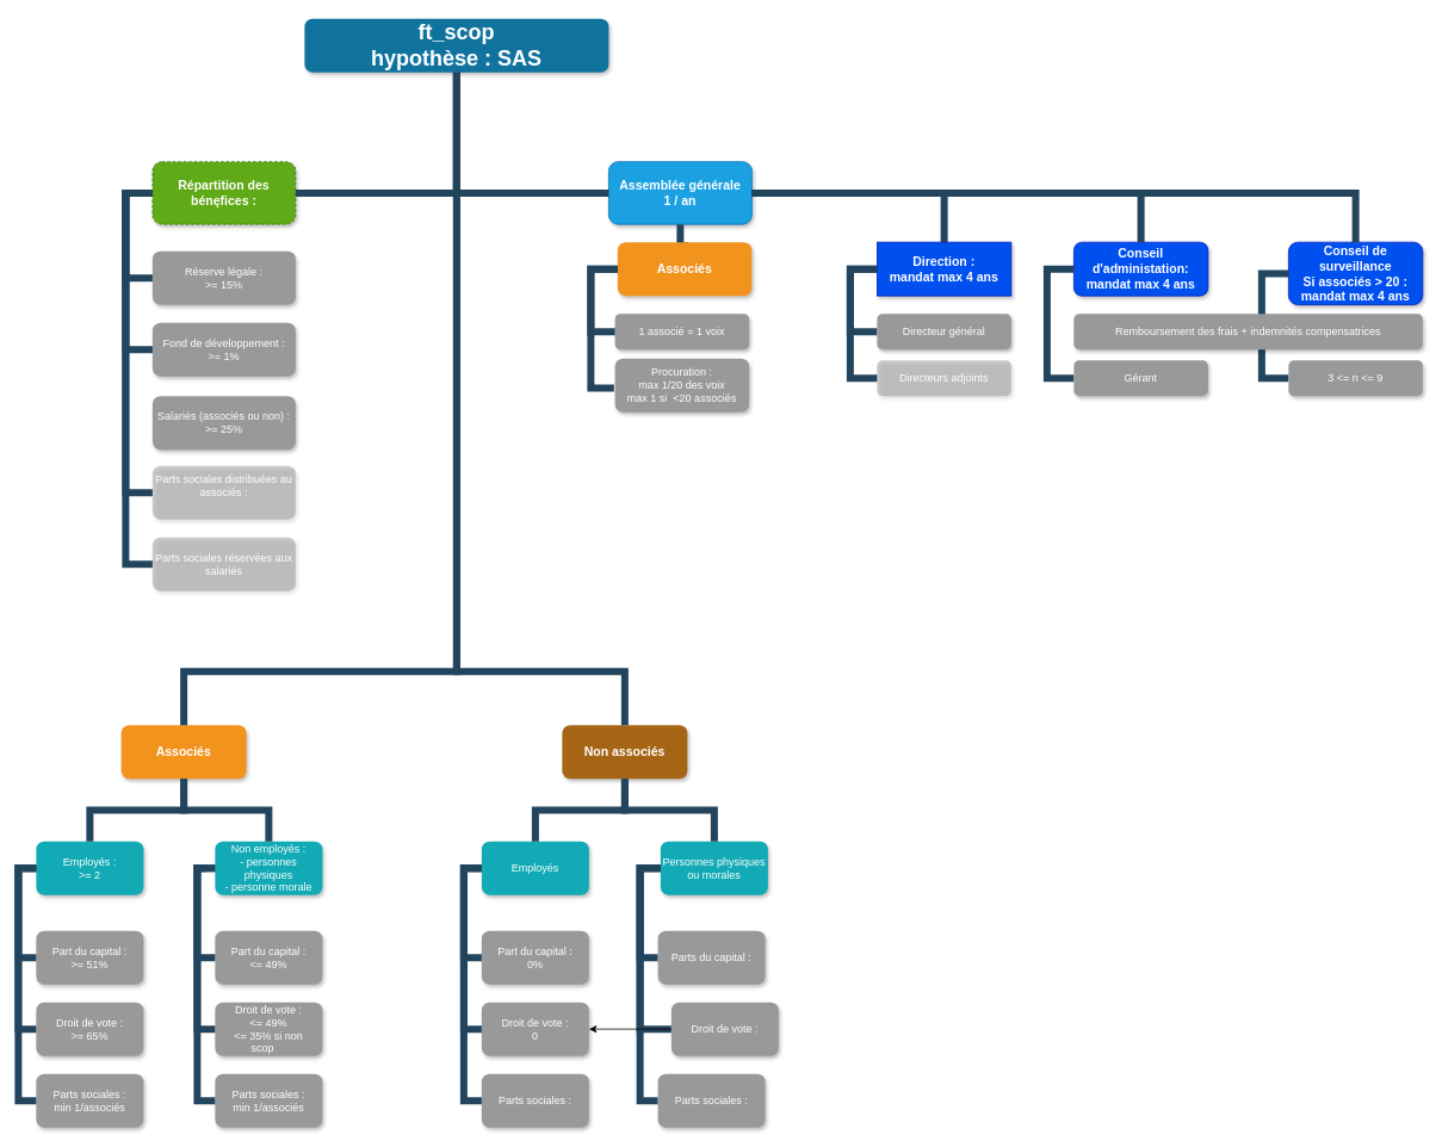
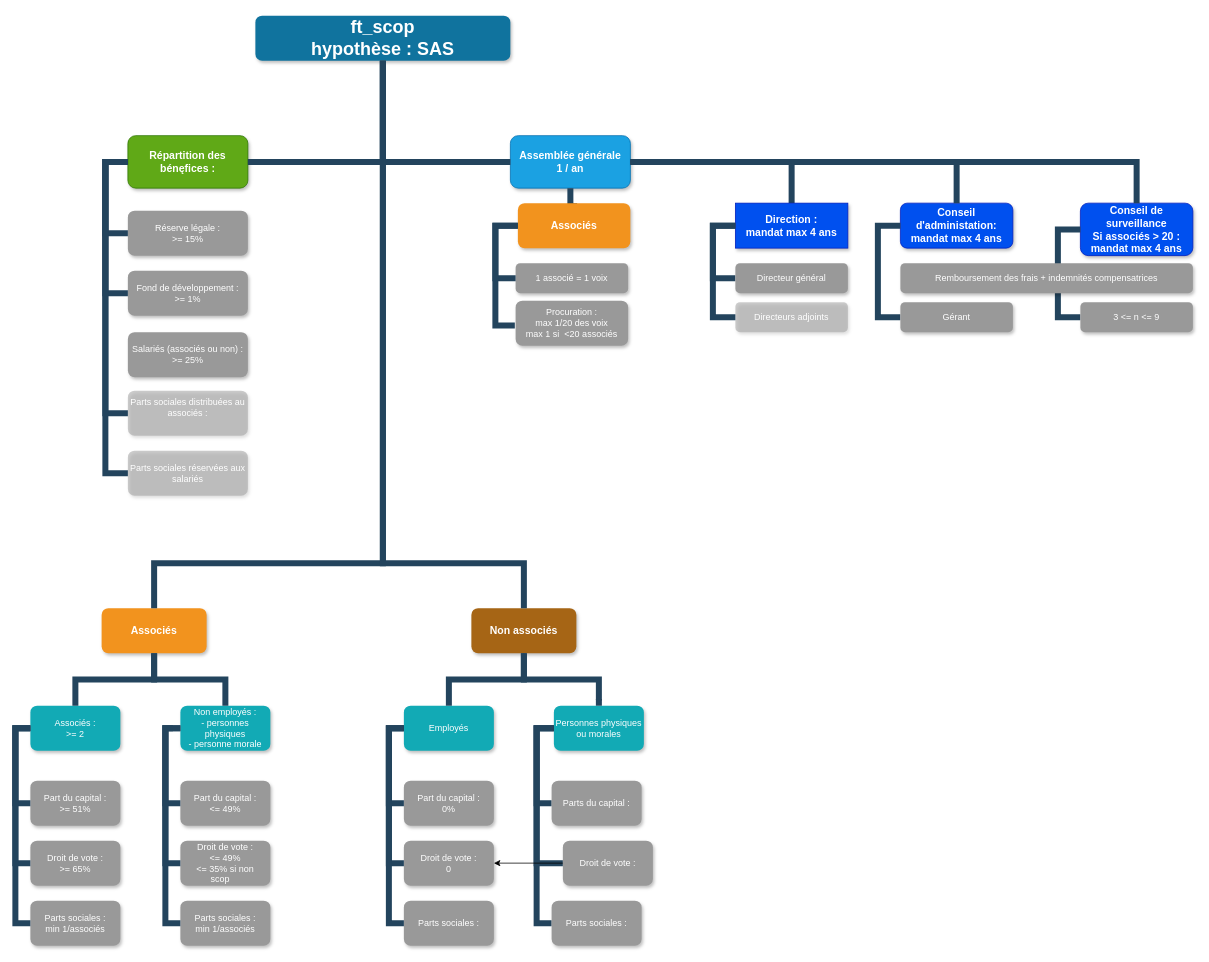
- <mxCell id="64" value="Répartition des bénęfices :" style="whiteSpace=wrap;rounded=1;fillColor=#60a917;strokeColor=#2D7600;shadow=1;fontColor=#ffffff;fontStyle=1;fontSize=14;dashed=1;" vertex="1" parent="1"><mxGeometry x="170" y="180" width="160" height="70" as="geometry" /></mxCell>
+ <mxCell id="64" value="Répartition des bénęfices :" style="whiteSpace=wrap;rounded=1;fillColor=#60a917;strokeColor=#2D7600;shadow=1;fontColor=#ffffff;fontStyle=1;fontSize=14" vertex="1" parent="1"><mxGeometry x="170" y="180" width="160" height="70" as="geometry" /></mxCell>
- <mxCell id="6" value="Employés :&#10;&gt;= 2" style="whiteSpace=wrap;rounded=1;fillColor=#12AAB5;strokeColor=none;shadow=1;fontColor=#FFFFFF;" parent="1" vertex="1"><mxGeometry x="40" y="940" width="120" height="60" as="geometry" /></mxCell>
+ <mxCell id="6" value="Associés :&#10;&gt;= 2" style="whiteSpace=wrap;rounded=1;fillColor=#12AAB5;strokeColor=none;shadow=1;fontColor=#FFFFFF;" parent="1" vertex="1"><mxGeometry x="40" y="940" width="120" height="60" as="geometry" /></mxCell>
